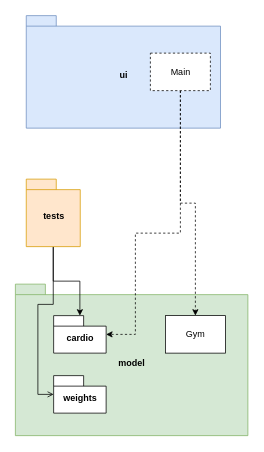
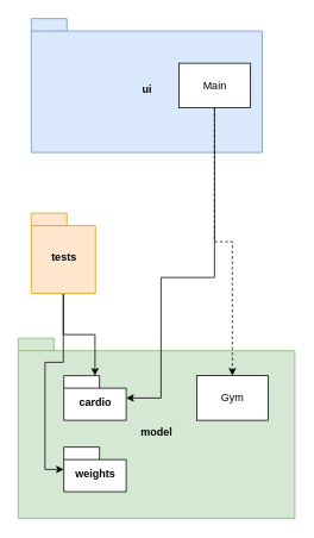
- <mxCell id="12" value="Main" style="html=1;dashed=1;" vertex="1" parent="1"><mxGeometry x="200" y="70" width="80" height="50" as="geometry" /></mxCell>
+ <mxCell id="12" value="Main" style="html=1;" vertex="1" parent="1"><mxGeometry x="200" y="70" width="80" height="50" as="geometry" /></mxCell>
- <mxCell id="11" style="edgeStyle=orthogonalEdgeStyle;rounded=0;orthogonalLoop=1;jettySize=auto;html=1;exitX=0.5;exitY=1;exitDx=0;exitDy=0;dashed=1;" edge="1" parent="1" source="12" target="7"><mxGeometry relative="1" as="geometry"><Array as="points"><mxPoint x="240" y="310" /><mxPoint x="180" y="310" /><mxPoint x="180" y="445" /></Array></mxGeometry></mxCell>
+ <mxCell id="11" style="edgeStyle=orthogonalEdgeStyle;rounded=0;orthogonalLoop=1;jettySize=auto;html=1;exitX=0.5;exitY=1;exitDx=0;exitDy=0;" edge="1" parent="1" source="12" target="7"><mxGeometry relative="1" as="geometry"><Array as="points"><mxPoint x="240" y="310" /><mxPoint x="180" y="310" /><mxPoint x="180" y="445" /></Array></mxGeometry></mxCell>
- <mxCell id="4" style="edgeStyle=orthogonalEdgeStyle;rounded=0;orthogonalLoop=1;jettySize=auto;html=1;endArrow=open;" edge="1" parent="1" source="5" target="8"><mxGeometry relative="1" as="geometry"><Array as="points"><mxPoint x="70" y="405" /><mxPoint x="50" y="405" /><mxPoint x="50" y="525" /></Array></mxGeometry></mxCell>
+ <mxCell id="4" style="edgeStyle=orthogonalEdgeStyle;rounded=0;orthogonalLoop=1;jettySize=auto;html=1;" edge="1" parent="1" source="5" target="8"><mxGeometry relative="1" as="geometry"><Array as="points"><mxPoint x="70" y="405" /><mxPoint x="50" y="405" /><mxPoint x="50" y="525" /></Array></mxGeometry></mxCell>
